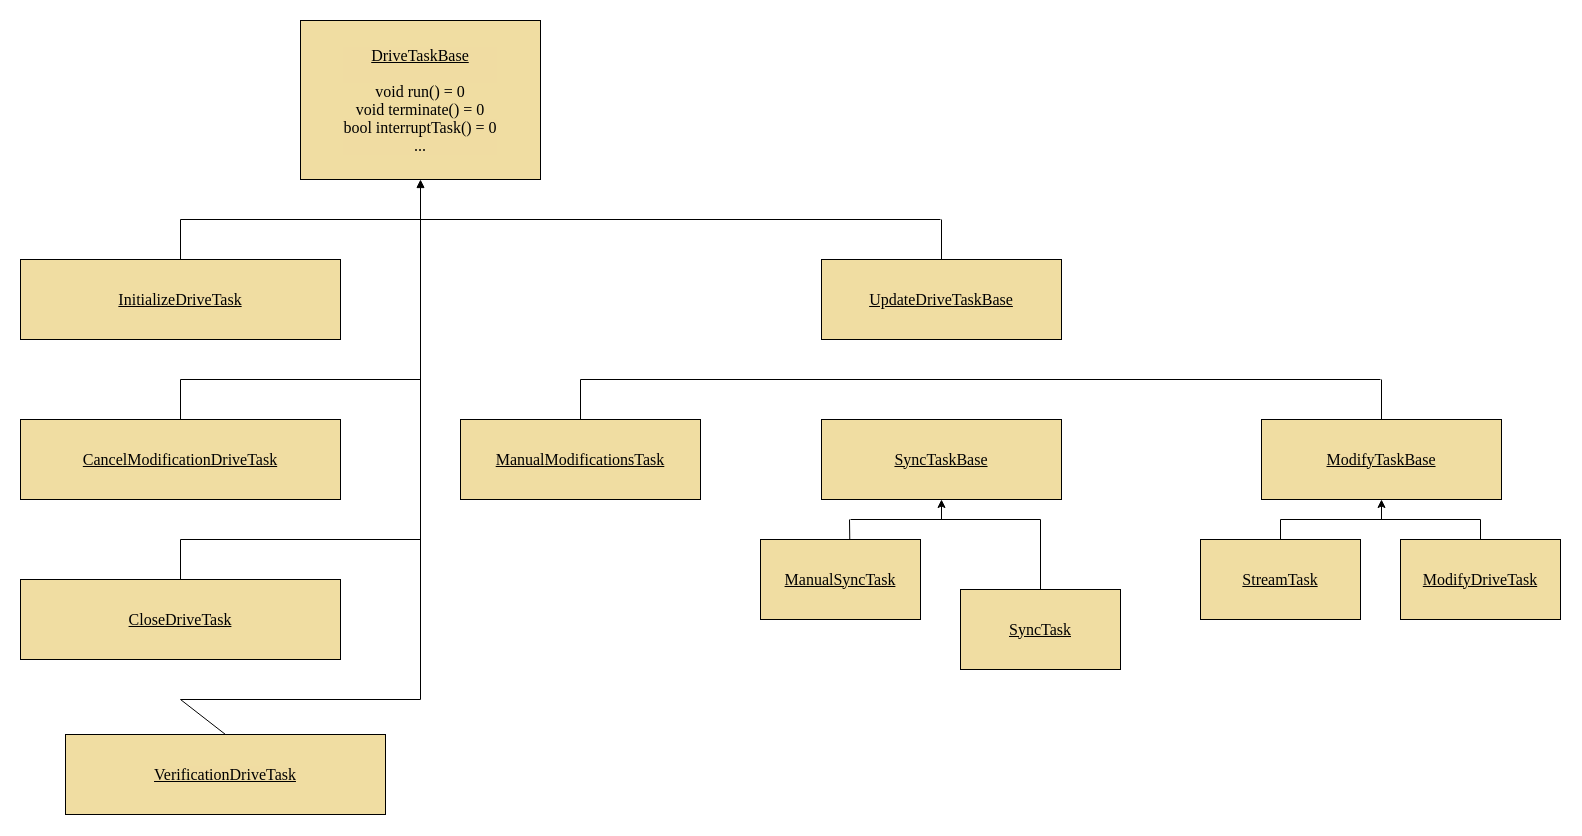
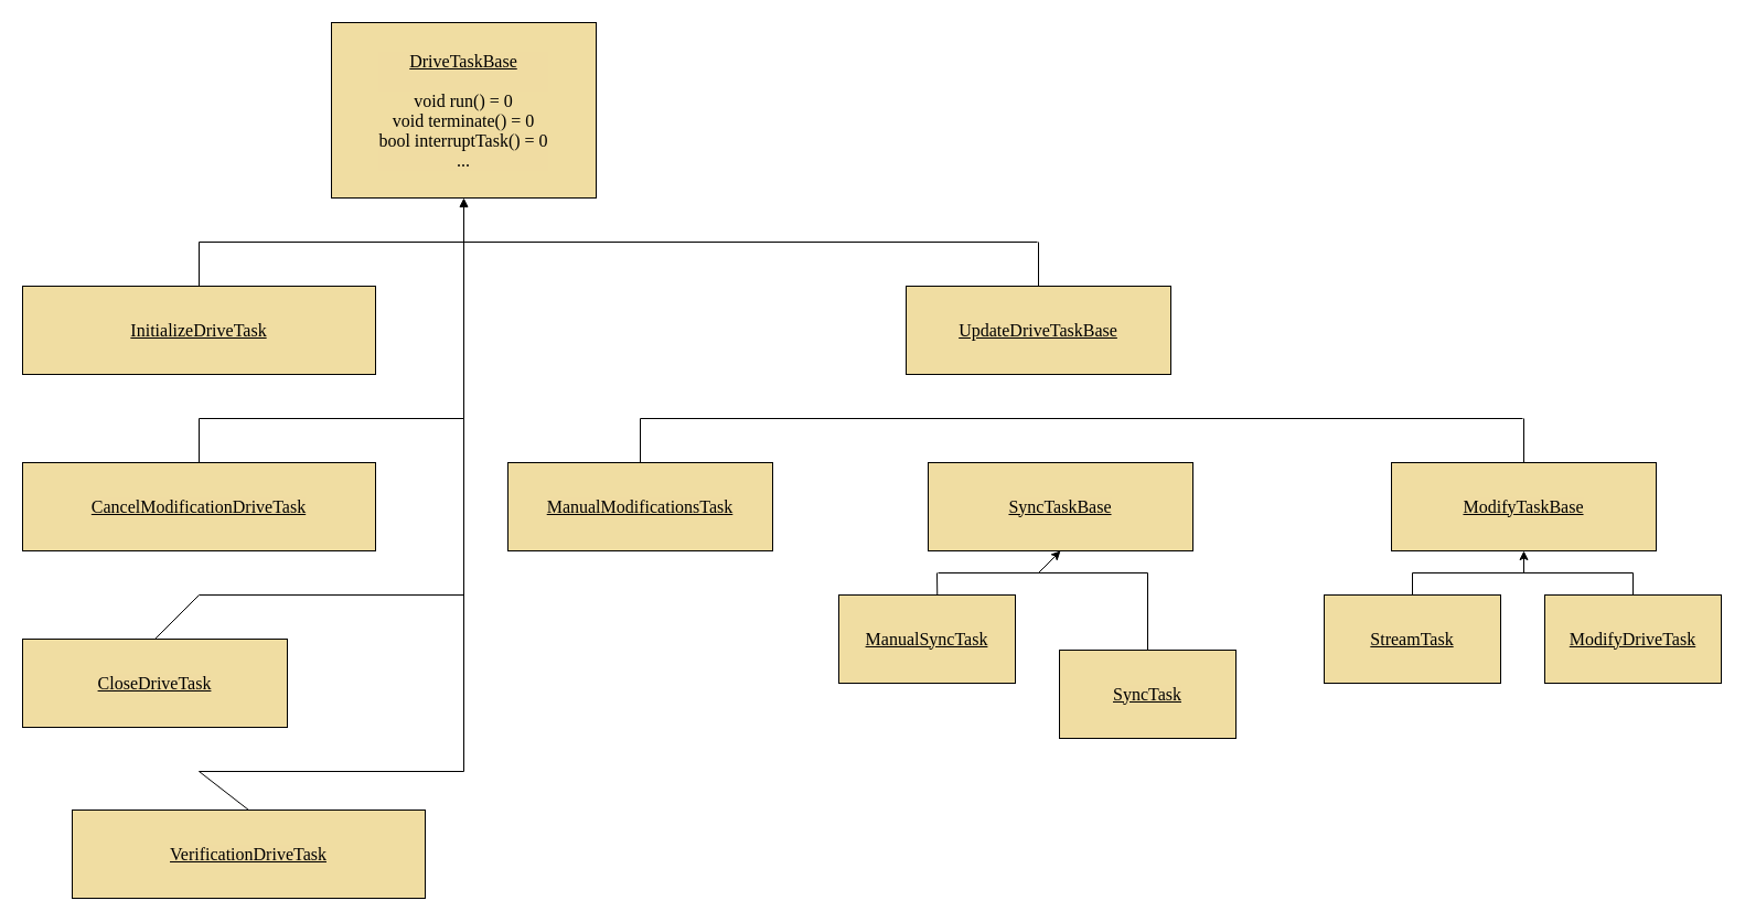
- <mxCell id="30" value="&lt;p class=&quot;p1&quot; style=&quot;margin: 0px ; font-stretch: normal ; line-height: normal ; background-color: rgb(240 , 220 , 162)&quot;&gt;&lt;font face=&quot;monaco&quot;&gt;&lt;span style=&quot;font-size: 16px&quot;&gt;&lt;u&gt;SyncTaskBase&lt;/u&gt;&lt;/span&gt;&lt;/font&gt;&lt;br&gt;&lt;/p&gt;" style="rounded=0;whiteSpace=wrap;html=1;fillColor=#F0DDA2;" parent="1" vertex="1"><mxGeometry x="821" y="419" width="240" height="80" as="geometry" /></mxCell>
+ <mxCell id="30" value="&lt;p class=&quot;p1&quot; style=&quot;margin: 0px ; font-stretch: normal ; line-height: normal ; background-color: rgb(240 , 220 , 162)&quot;&gt;&lt;font face=&quot;monaco&quot;&gt;&lt;span style=&quot;font-size: 16px&quot;&gt;&lt;u&gt;SyncTaskBase&lt;/u&gt;&lt;/span&gt;&lt;/font&gt;&lt;br&gt;&lt;/p&gt;" style="rounded=0;whiteSpace=wrap;html=1;fillColor=#F0DDA2;" parent="1" vertex="1"><mxGeometry x="841" y="419" width="240" height="80" as="geometry" /></mxCell>
- <mxCell id="12" value="&lt;p class=&quot;p1&quot; style=&quot;margin: 0px ; font-stretch: normal ; font-size: 16px ; line-height: normal ; font-family: &amp;#34;monaco&amp;#34; ; background-color: rgb(240 , 220 , 162)&quot;&gt;&lt;u&gt;CloseDriveTask&lt;/u&gt;&lt;br&gt;&lt;/p&gt;" style="rounded=0;whiteSpace=wrap;html=1;fillColor=#F0DDA2;" parent="1" vertex="1"><mxGeometry y="579" width="320" height="80" as="geometry" x="20" /></mxCell>
+ <mxCell id="12" value="&lt;p class=&quot;p1&quot; style=&quot;margin: 0px ; font-stretch: normal ; font-size: 16px ; line-height: normal ; font-family: &amp;#34;monaco&amp;#34; ; background-color: rgb(240 , 220 , 162)&quot;&gt;&lt;u&gt;CloseDriveTask&lt;/u&gt;&lt;br&gt;&lt;/p&gt;" style="rounded=0;whiteSpace=wrap;html=1;fillColor=#F0DDA2;" parent="1" vertex="1"><mxGeometry x="20" y="579" width="240" height="80" as="geometry" /></mxCell>
